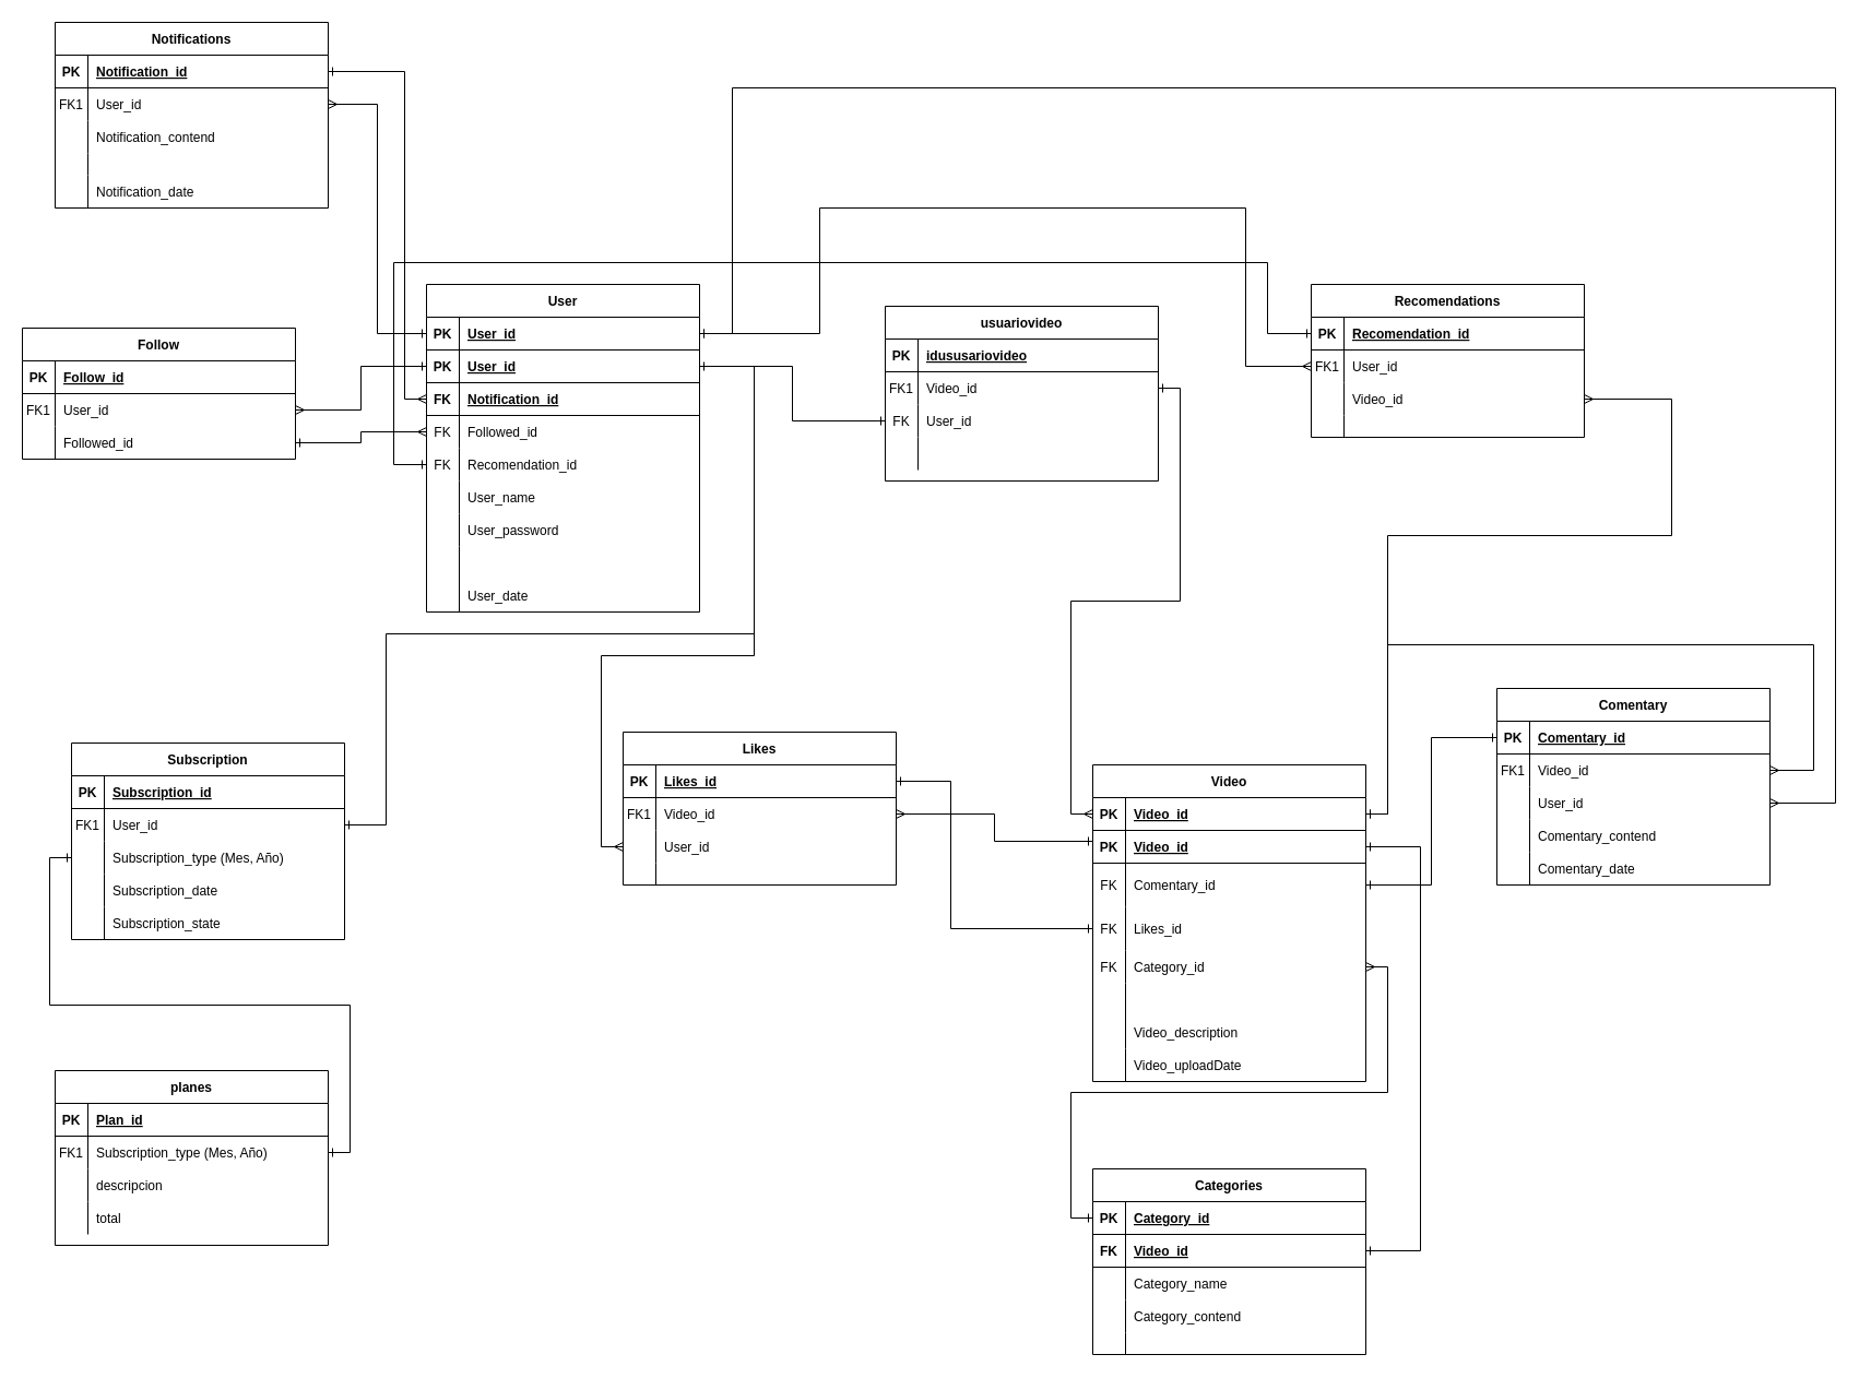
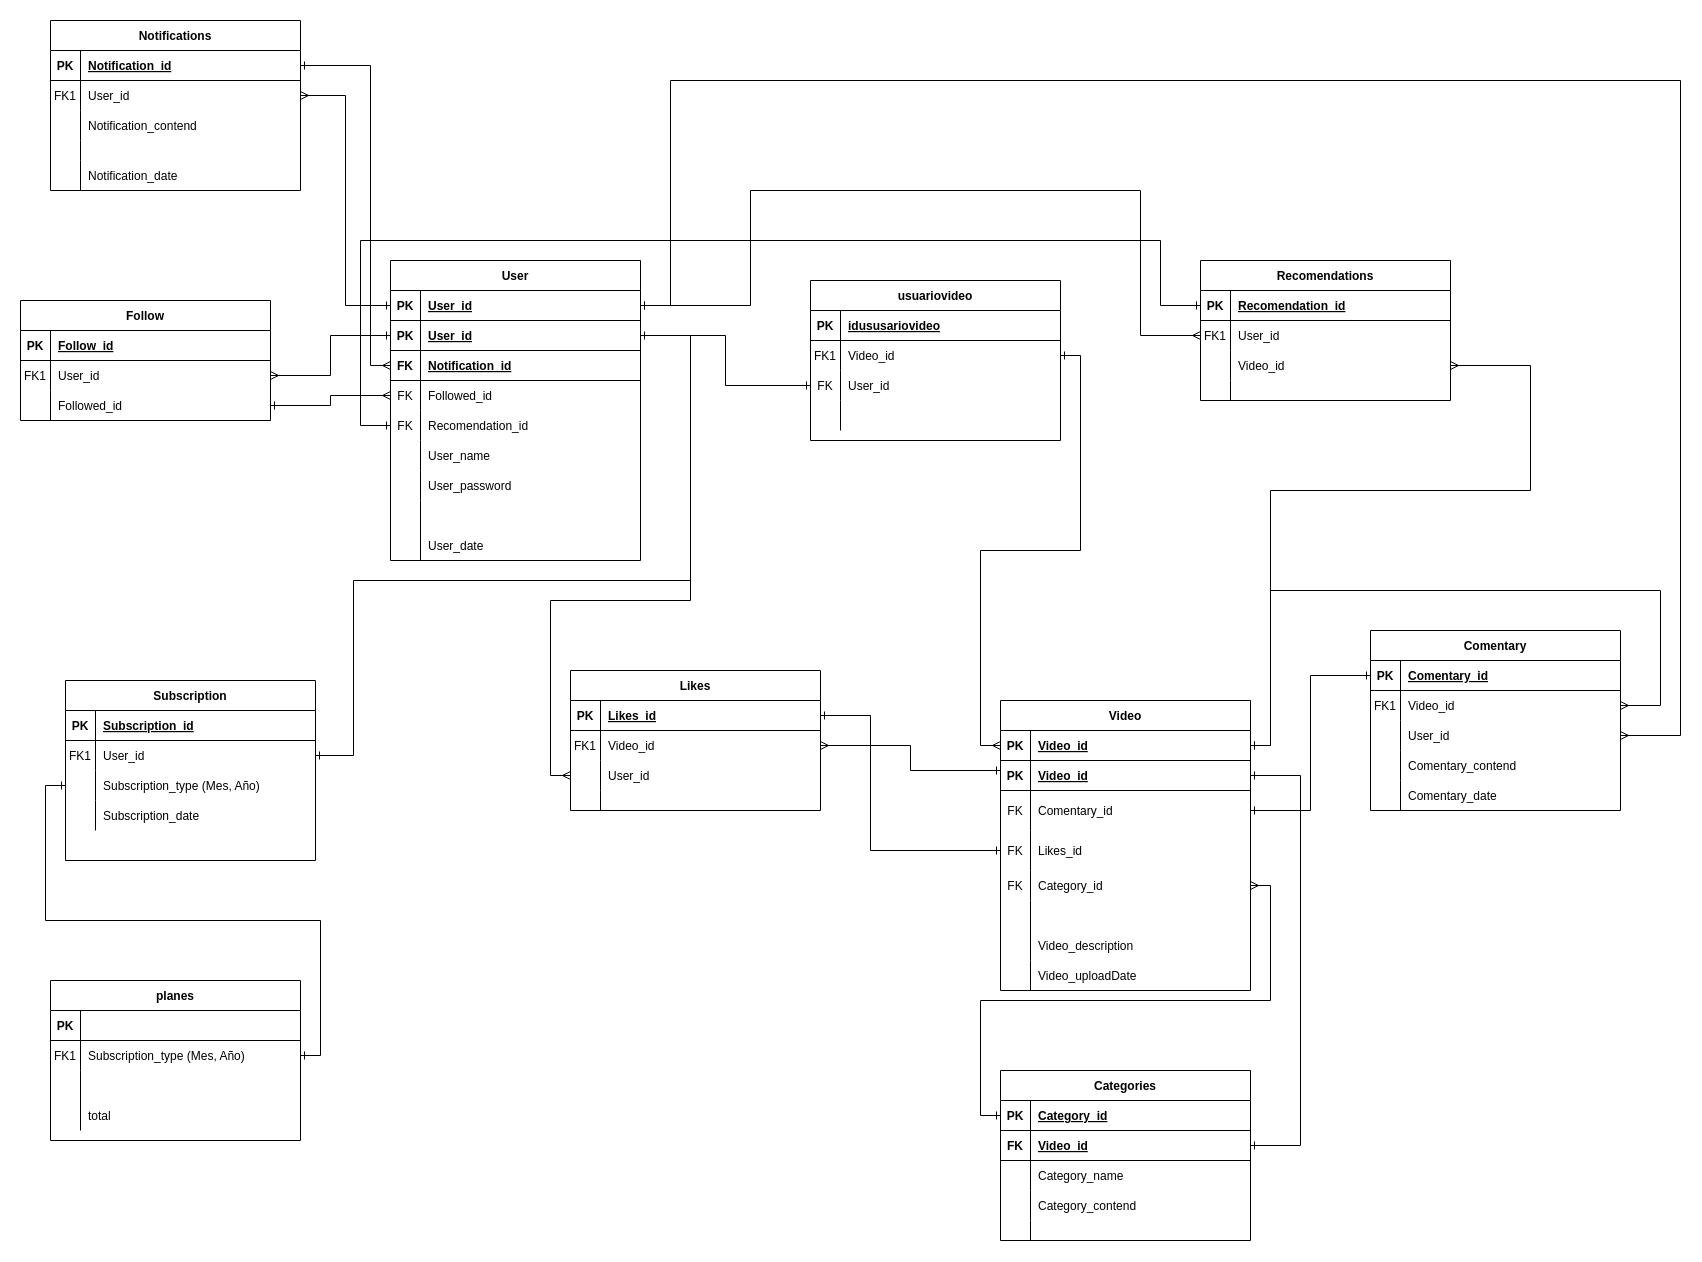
- <mxCell id="94" value="Subscription_state" style="shape=partialRectangle;overflow=hidden;connectable=0;fillColor=none;top=0;left=0;bottom=0;right=0;align=left;spacingLeft=6;" parent="92" vertex="1"><mxGeometry x="30" width="220" height="30" as="geometry"><mxRectangle width="220" height="30" as="alternateBounds" /></mxGeometry></mxCell>
- <mxCell id="175" value="Plan_id" style="shape=partialRectangle;overflow=hidden;connectable=0;fillColor=none;top=0;left=0;bottom=0;right=0;align=left;spacingLeft=6;fontStyle=5;" vertex="1" parent="173"><mxGeometry x="30" width="220" height="30" as="geometry"><mxRectangle width="220" height="30" as="alternateBounds" /></mxGeometry></mxCell>
- <mxCell id="181" value="descripcion" style="shape=partialRectangle;overflow=hidden;connectable=0;fillColor=none;top=0;left=0;bottom=0;right=0;align=left;spacingLeft=6;" vertex="1" parent="179"><mxGeometry x="30" width="220" height="30" as="geometry"><mxRectangle width="220" height="30" as="alternateBounds" /></mxGeometry></mxCell>
